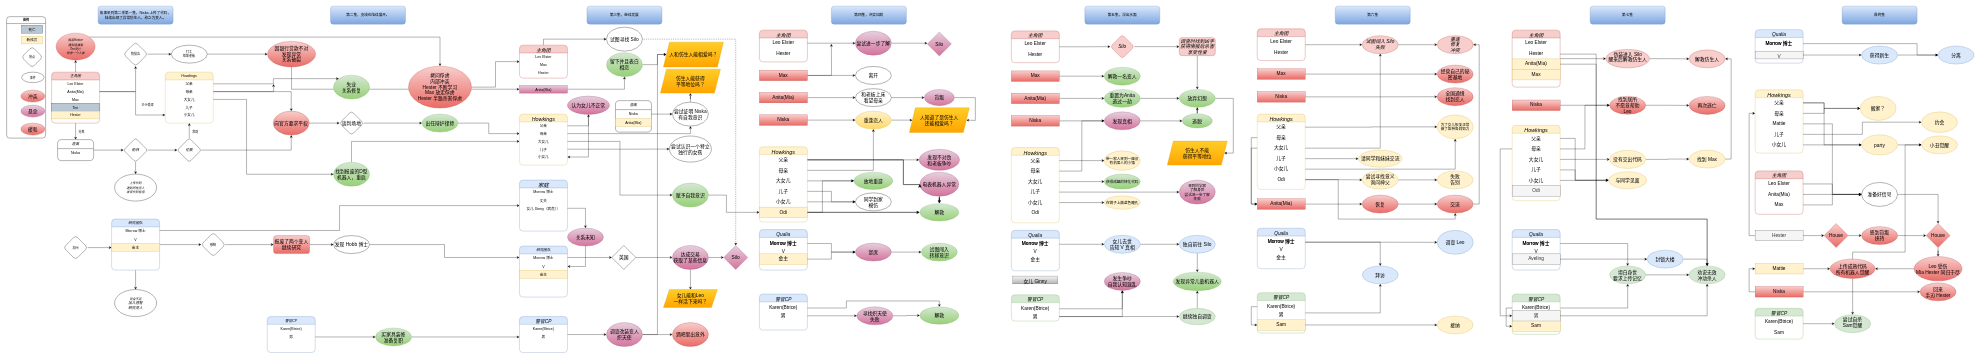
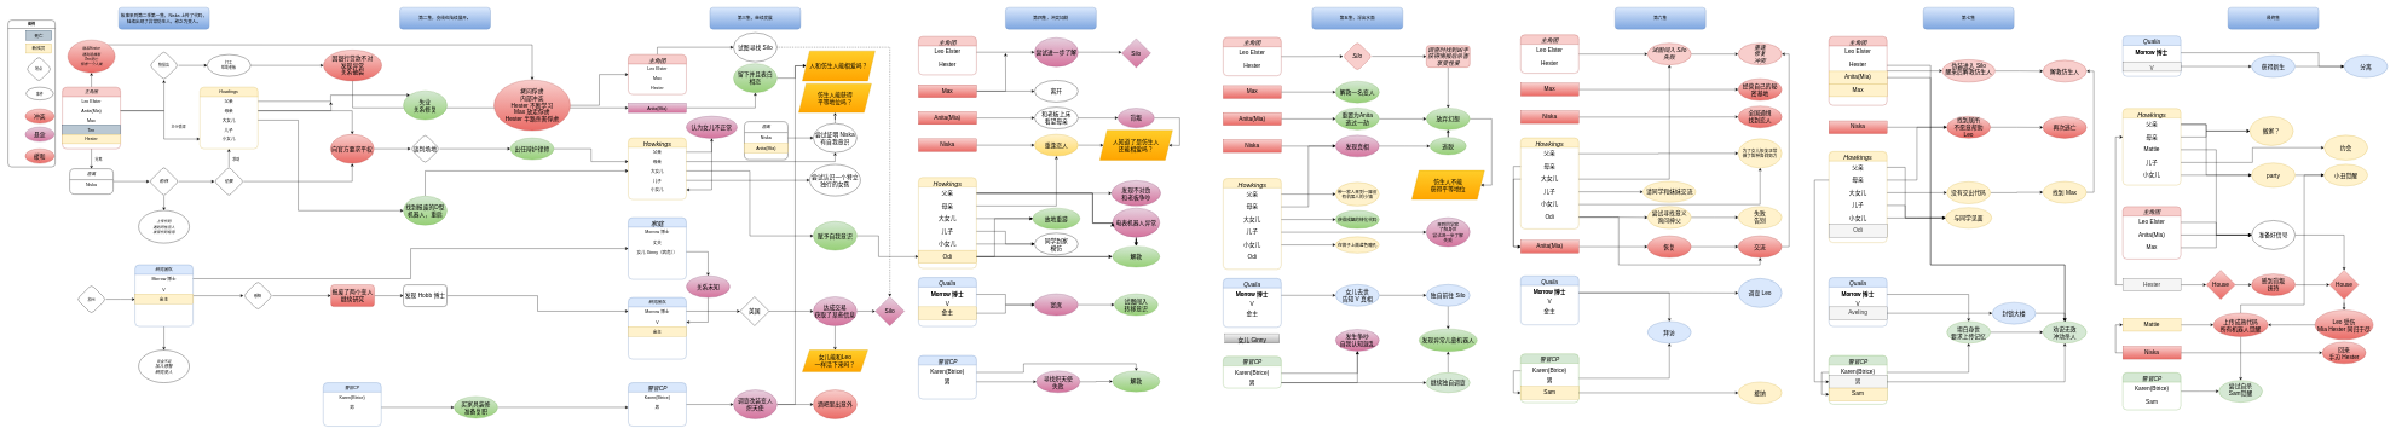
- <mxCell id="82" value="发现 Hobb 博士" style="ellipse;whiteSpace=wrap;html=1;fontSize=16;shadow=0;glass=0;sketch=0;" parent="1" vertex="1"><mxGeometry x="1110" y="785" width="120" height="60" as="geometry" /></mxCell>
+ <mxCell id="82" value="发现 Hobb 博士" style="whiteSpace=wrap;html=1;fontSize=16;rounded=1;shadow=0;glass=0;sketch=0;" parent="1" vertex="1"><mxGeometry x="1110" y="785" width="120" height="60" as="geometry" /></mxCell>
